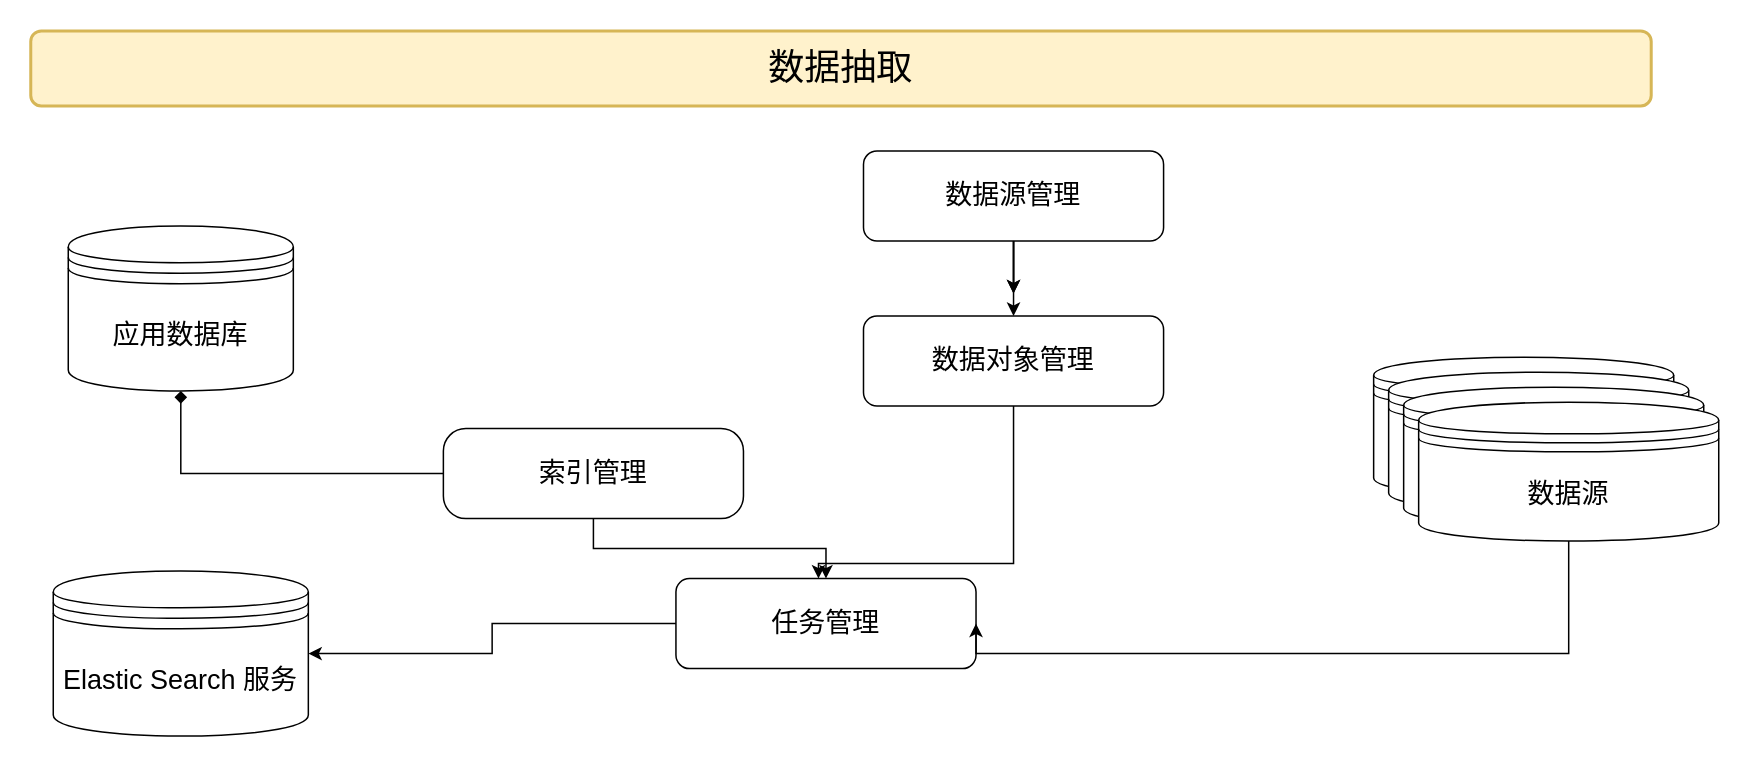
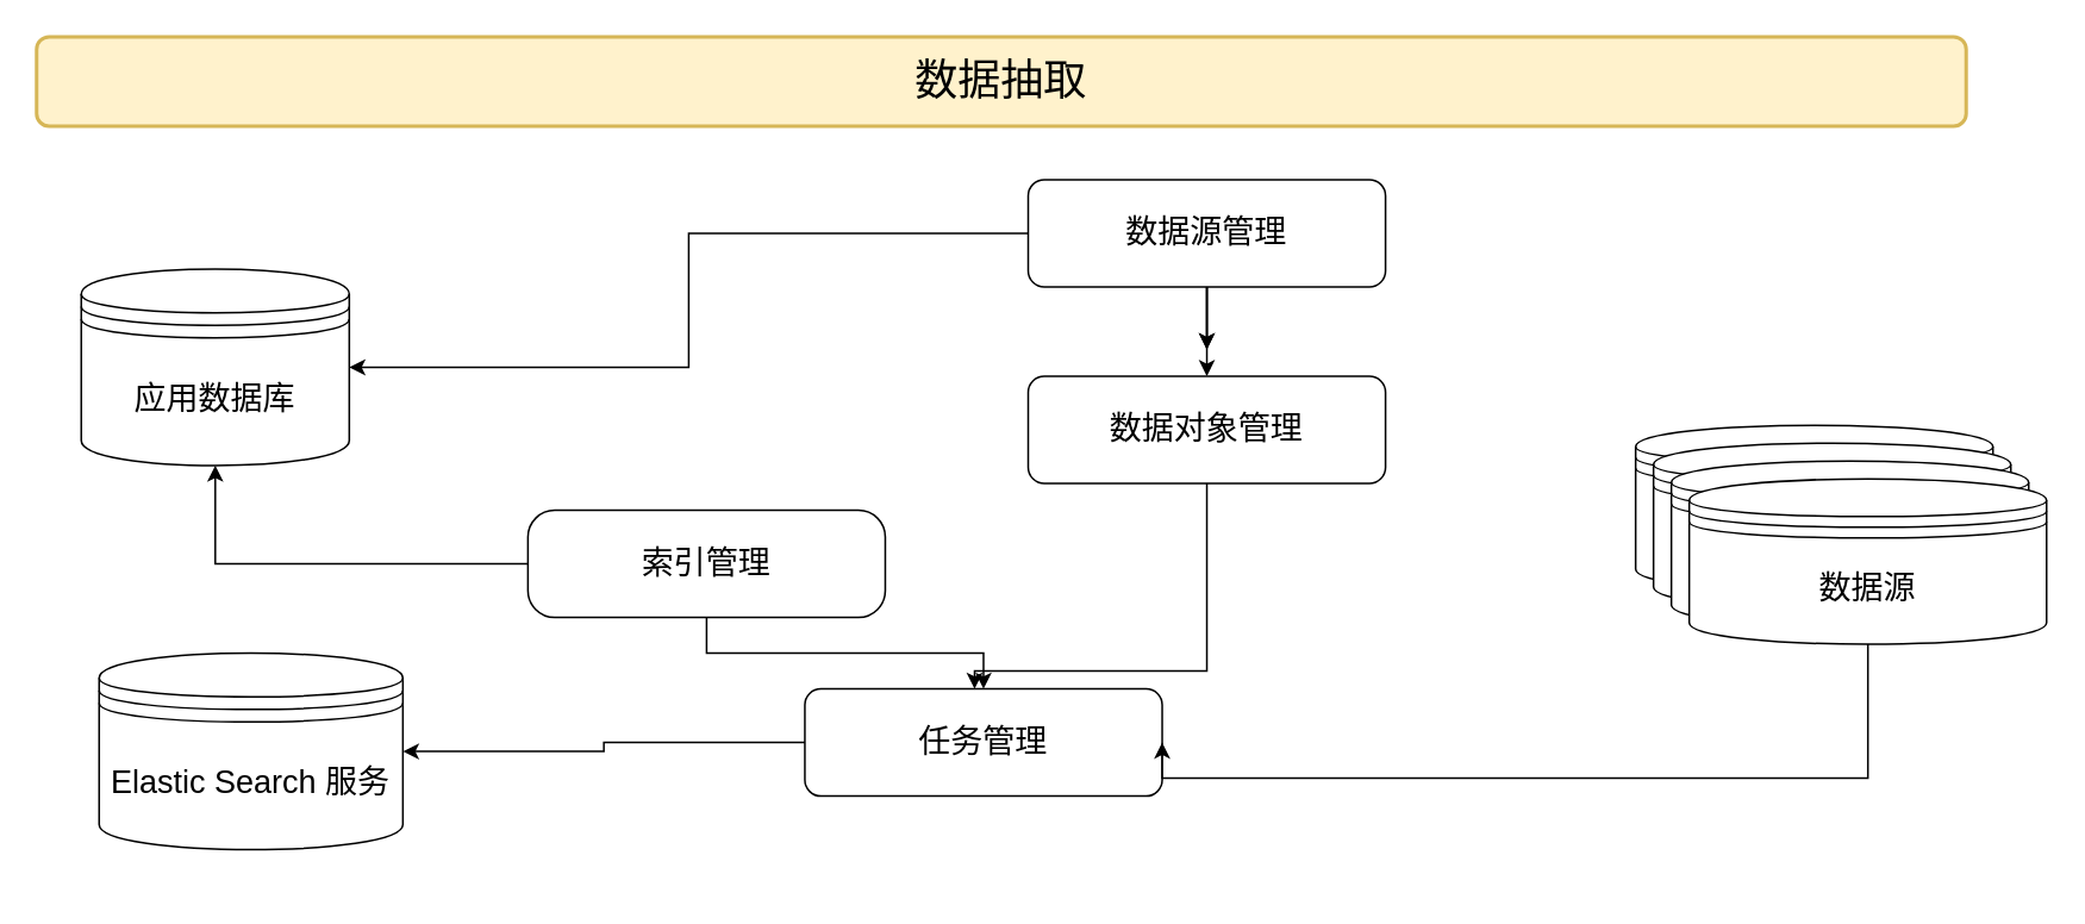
+ <mxCell id="21" style="edgeStyle=orthogonalEdgeStyle;rounded=0;orthogonalLoop=1;jettySize=auto;html=1;entryX=1;entryY=0.5;entryDx=0;entryDy=0;fontSize=18;" edge="1" parent="1" source="22" target="3"><mxGeometry relative="1" as="geometry" /></mxCell>
- <mxCell id="20" style="edgeStyle=orthogonalEdgeStyle;rounded=0;orthogonalLoop=1;jettySize=auto;html=1;entryX=0.5;entryY=1;entryDx=0;entryDy=0;fontSize=18;endArrow=diamond;" edge="1" parent="1" source="7" target="3"><mxGeometry relative="1" as="geometry" /></mxCell>
+ <mxCell id="20" style="edgeStyle=orthogonalEdgeStyle;rounded=0;orthogonalLoop=1;jettySize=auto;html=1;entryX=0.5;entryY=1;entryDx=0;entryDy=0;fontSize=18;" edge="1" parent="1" source="7" target="3"><mxGeometry relative="1" as="geometry" /></mxCell>
- <mxCell id="4" value="&lt;font style=&quot;font-size: 18px;&quot;&gt;Elastic Search 服务&lt;/font&gt;" style="shape=datastore;whiteSpace=wrap;html=1;" vertex="1" parent="1"><mxGeometry x="35" y="380" width="170" height="110" as="geometry" /></mxCell>
+ <mxCell id="4" value="&lt;font style=&quot;font-size: 18px;&quot;&gt;Elastic Search 服务&lt;/font&gt;" style="shape=datastore;whiteSpace=wrap;html=1;" vertex="1" parent="1"><mxGeometry x="55" y="365" width="170" height="110" as="geometry" /></mxCell>
